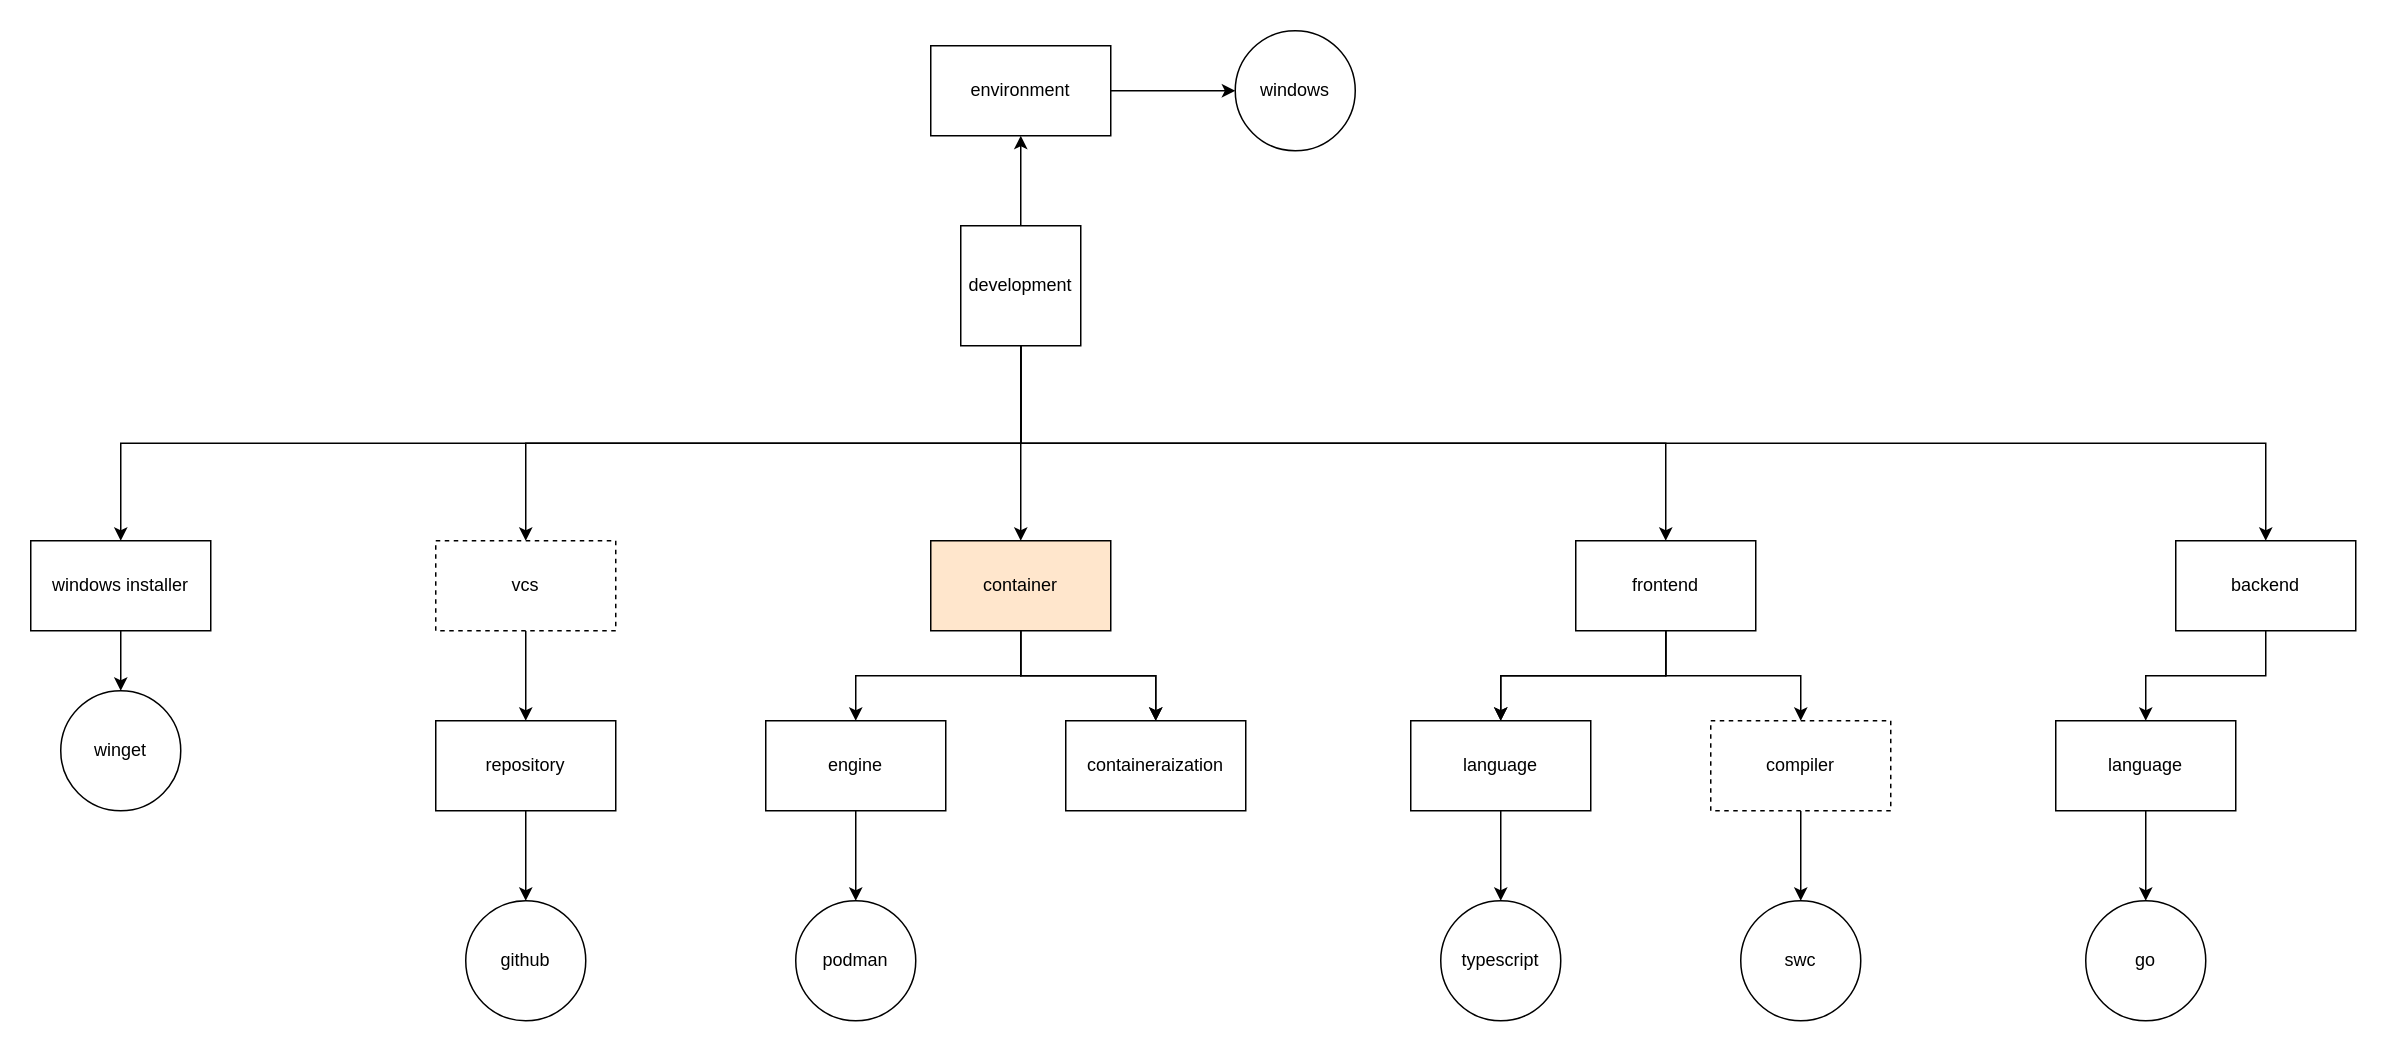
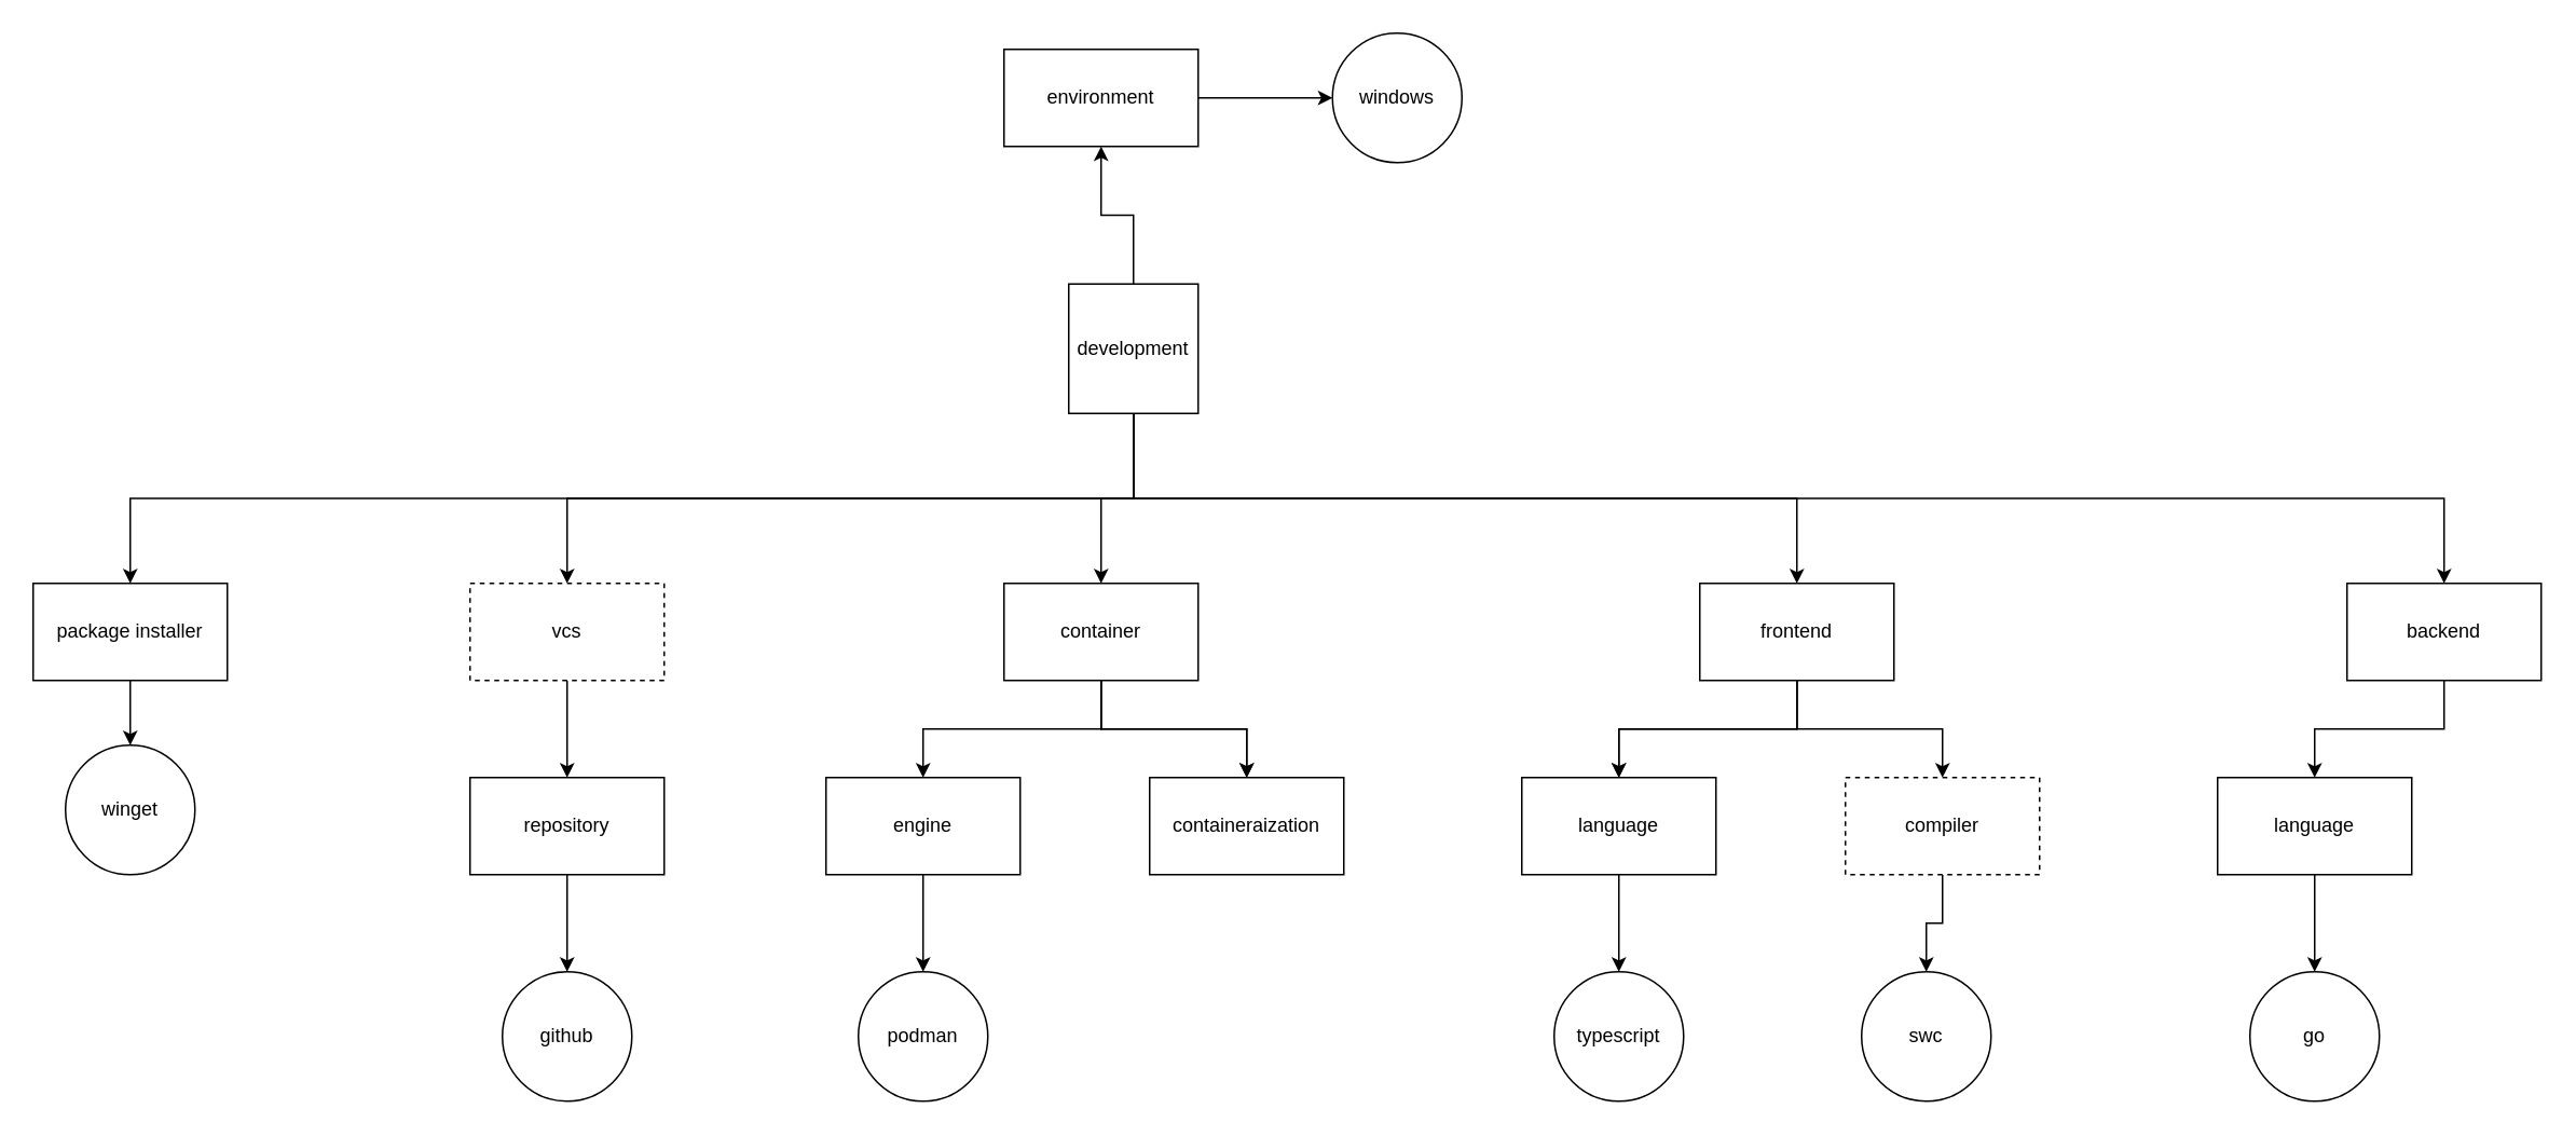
- <mxCell id="8" value="development" style="whiteSpace=wrap;html=1;aspect=fixed;" parent="1" vertex="1"><mxGeometry x="640" y="150" width="80" height="80" as="geometry" /></mxCell>
+ <mxCell id="8" value="development" style="whiteSpace=wrap;html=1;aspect=fixed;" parent="1" vertex="1"><mxGeometry x="660" y="175" width="80" height="80" as="geometry" /></mxCell>
- <mxCell id="10" value="windows installer" style="whiteSpace=wrap;html=1;" parent="1" vertex="1"><mxGeometry x="20" y="360" width="120" height="60" as="geometry" /></mxCell>
+ <mxCell id="10" value="package installer" style="whiteSpace=wrap;html=1;" parent="1" vertex="1"><mxGeometry x="20" y="360" width="120" height="60" as="geometry" /></mxCell>
- <mxCell id="18" value="container" style="rounded=0;whiteSpace=wrap;html=1;fillColor=#ffe6cc;" parent="1" vertex="1"><mxGeometry x="620" y="360" width="120" height="60" as="geometry" /></mxCell>
+ <mxCell id="18" value="container" style="rounded=0;whiteSpace=wrap;html=1;" parent="1" vertex="1"><mxGeometry x="620" y="360" width="120" height="60" as="geometry" /></mxCell>
- <mxCell id="35" value="swc" style="ellipse;whiteSpace=wrap;html=1;" parent="1" vertex="1"><mxGeometry x="1160" y="600" width="80" height="80" as="geometry" /></mxCell>
+ <mxCell id="35" value="swc" style="ellipse;whiteSpace=wrap;html=1;" parent="1" vertex="1"><mxGeometry x="1150" y="600" width="80" height="80" as="geometry" /></mxCell>
